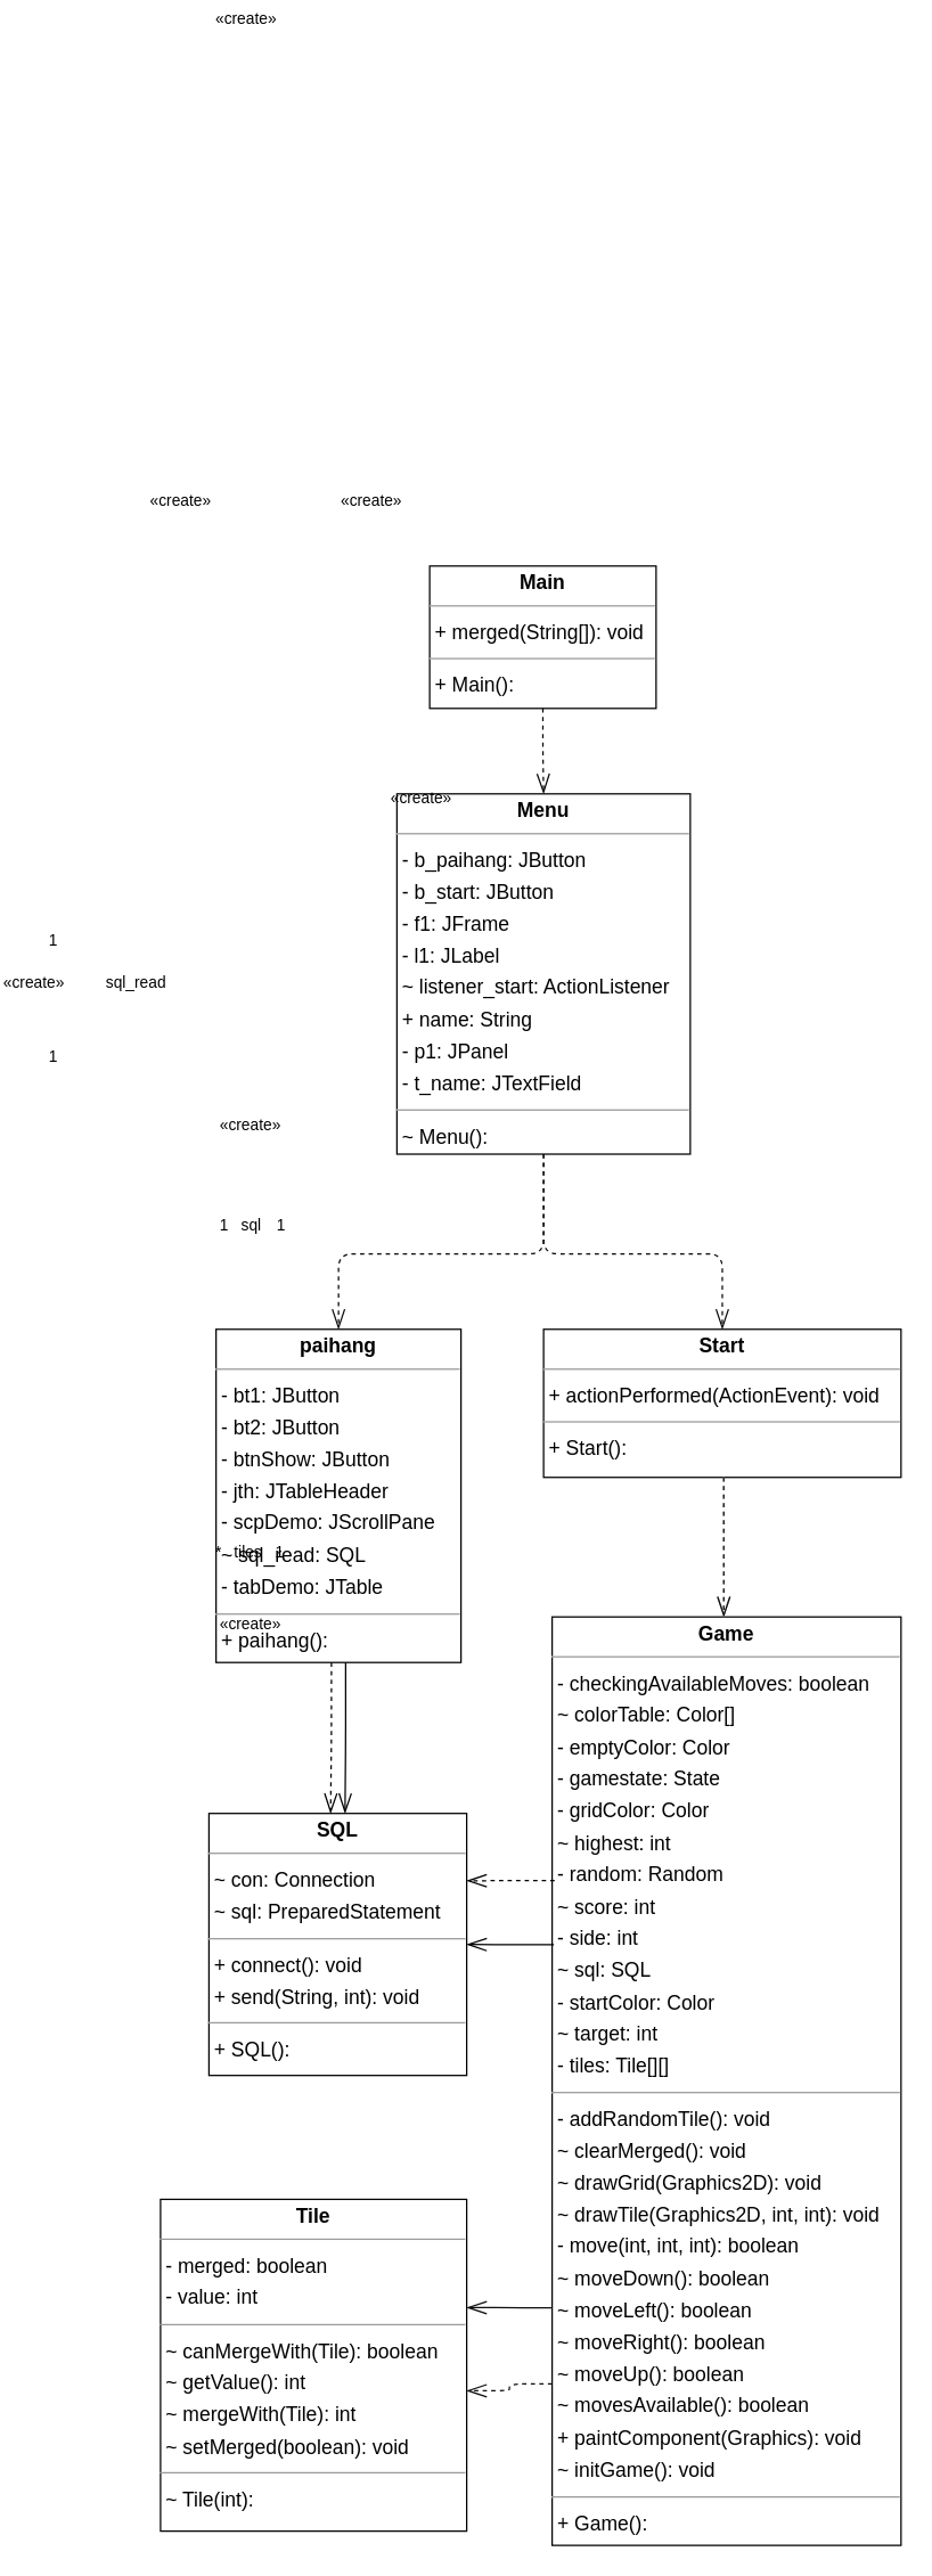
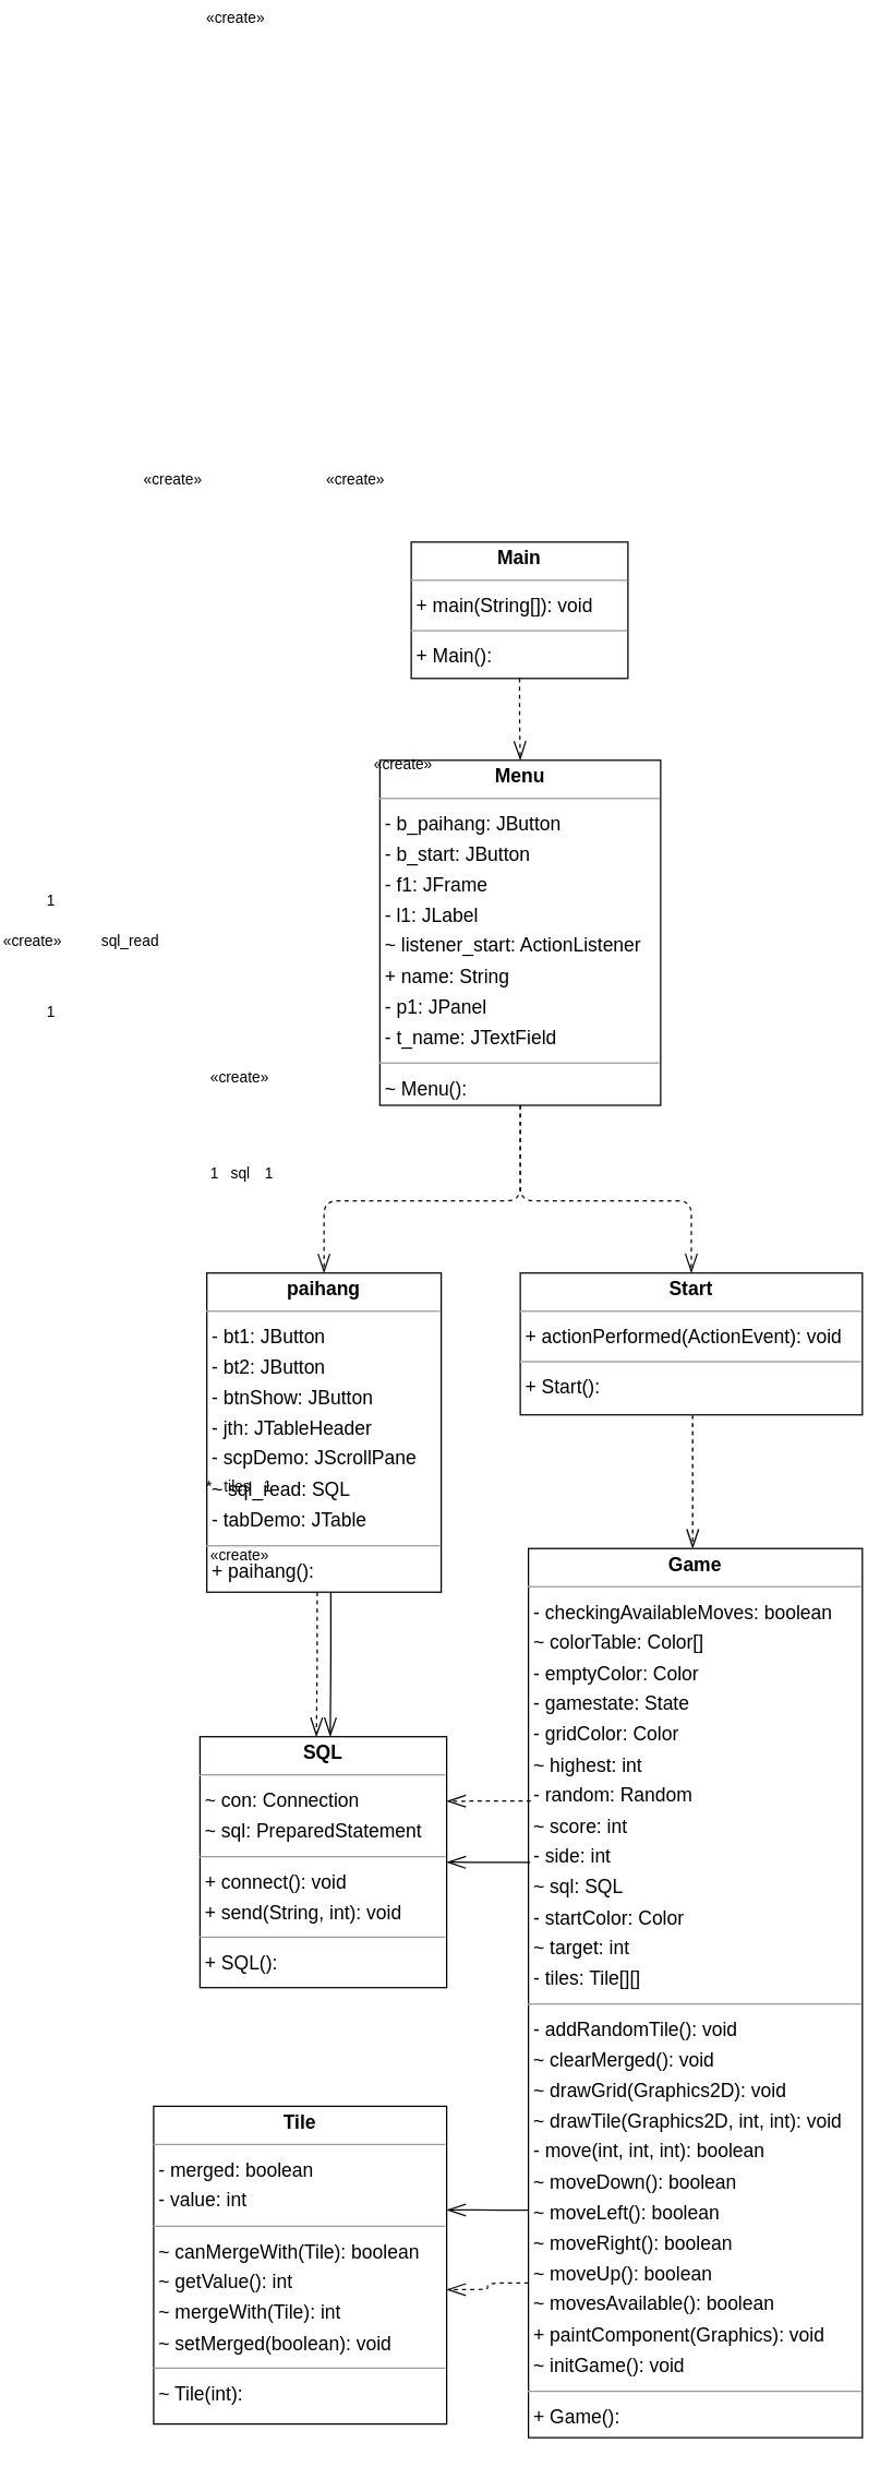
- <mxCell id="3" value="&lt;p style=&quot;margin:0px;margin-top:4px;text-align:center;&quot;&gt;&lt;b&gt;Main&lt;/b&gt;&lt;/p&gt;&lt;hr size=&quot;1&quot;/&gt;&lt;p style=&quot;margin:0 0 0 4px;line-height:1.6;&quot;&gt;+ merged(String[]): void&lt;/p&gt;&lt;hr size=&quot;1&quot;/&gt;&lt;p style=&quot;margin:0 0 0 4px;line-height:1.6;&quot;&gt;+ Main(): &lt;/p&gt;" style="verticalAlign=top;align=left;overflow=fill;fontSize=14;fontFamily=Helvetica;html=1;rounded=0;shadow=0;comic=0;labelBackgroundColor=none;strokeWidth=1;" parent="1" vertex="1"><mxGeometry x="209" y="20" width="159" height="100" as="geometry" /></mxCell>
+ <mxCell id="3" value="&lt;p style=&quot;margin:0px;margin-top:4px;text-align:center;&quot;&gt;&lt;b&gt;Main&lt;/b&gt;&lt;/p&gt;&lt;hr size=&quot;1&quot;/&gt;&lt;p style=&quot;margin:0 0 0 4px;line-height:1.6;&quot;&gt;+ main(String[]): void&lt;/p&gt;&lt;hr size=&quot;1&quot;/&gt;&lt;p style=&quot;margin:0 0 0 4px;line-height:1.6;&quot;&gt;+ Main(): &lt;/p&gt;" style="verticalAlign=top;align=left;overflow=fill;fontSize=14;fontFamily=Helvetica;html=1;rounded=0;shadow=0;comic=0;labelBackgroundColor=none;strokeWidth=1;" parent="1" vertex="1"><mxGeometry x="209" y="20" width="159" height="100" as="geometry" /></mxCell>
